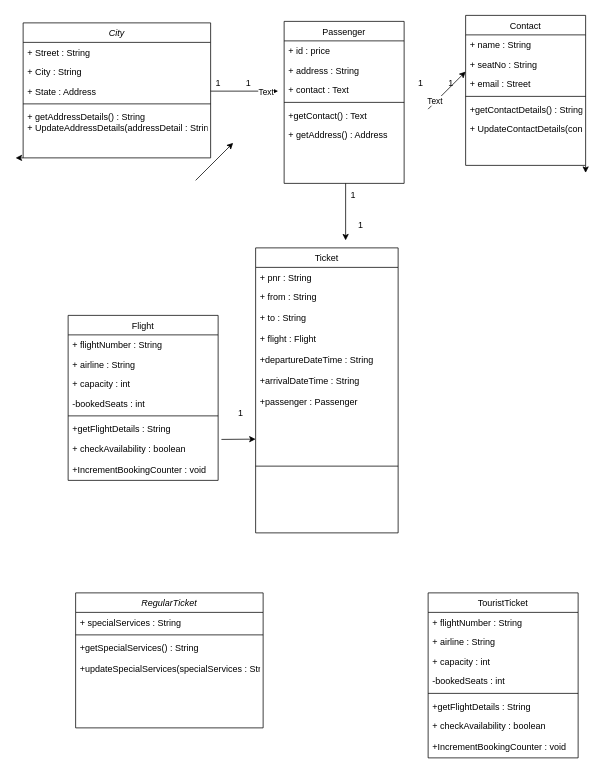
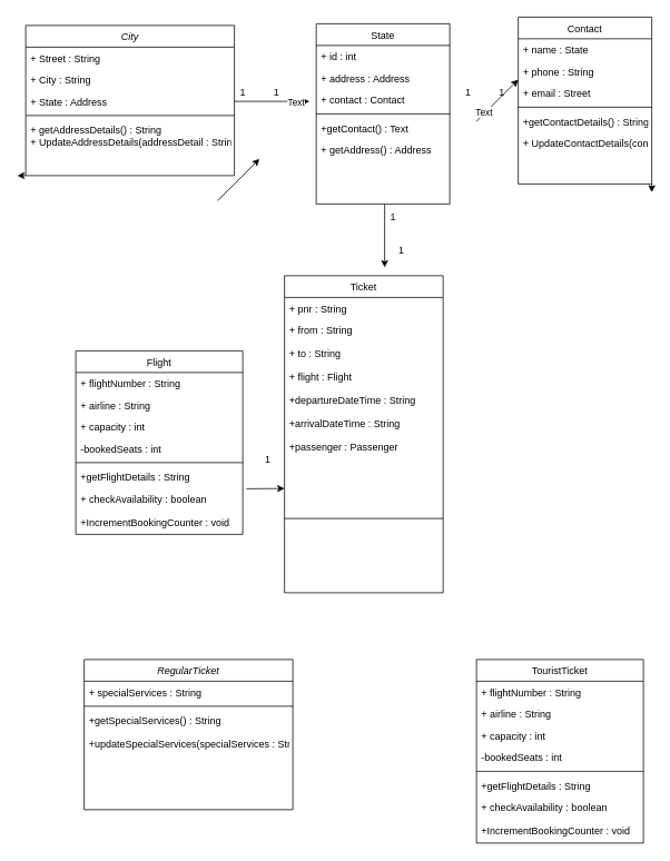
- <mxCell id="9" value="Passenger" style="swimlane;fontStyle=0;align=center;verticalAlign=top;childLayout=stackLayout;horizontal=1;startSize=26;horizontalStack=0;resizeParent=1;resizeLast=0;collapsible=1;marginBottom=0;rounded=0;shadow=0;strokeWidth=1;" parent="1" vertex="1"><mxGeometry x="378" y="28" width="160" height="216" as="geometry"><mxRectangle x="550" y="140" width="160" height="26" as="alternateBounds" /></mxGeometry></mxCell>
+ <mxCell id="9" value="State" style="swimlane;fontStyle=0;align=center;verticalAlign=top;childLayout=stackLayout;horizontal=1;startSize=26;horizontalStack=0;resizeParent=1;resizeLast=0;collapsible=1;marginBottom=0;rounded=0;shadow=0;strokeWidth=1;" parent="1" vertex="1"><mxGeometry x="378" y="28" width="160" height="216" as="geometry"><mxRectangle x="550" y="140" width="160" height="26" as="alternateBounds" /></mxGeometry></mxCell>
- <mxCell id="23" value="+ name : String" style="text;align=left;verticalAlign=top;spacingLeft=4;spacingRight=4;overflow=hidden;rotatable=0;points=[[0,0.5],[1,0.5]];portConstraint=eastwest;" vertex="1" parent="22"><mxGeometry y="26" width="160" height="26" as="geometry" /></mxCell>
+ <mxCell id="23" value="+ name : State" style="text;align=left;verticalAlign=top;spacingLeft=4;spacingRight=4;overflow=hidden;rotatable=0;points=[[0,0.5],[1,0.5]];portConstraint=eastwest;" vertex="1" parent="22"><mxGeometry y="26" width="160" height="26" as="geometry" /></mxCell>
- <mxCell id="10" value="+ id : price" style="text;align=left;verticalAlign=top;spacingLeft=4;spacingRight=4;overflow=hidden;rotatable=0;points=[[0,0.5],[1,0.5]];portConstraint=eastwest;" parent="9" vertex="1"><mxGeometry y="26" width="160" height="26" as="geometry" /></mxCell>
+ <mxCell id="10" value="+ id : int" style="text;align=left;verticalAlign=top;spacingLeft=4;spacingRight=4;overflow=hidden;rotatable=0;points=[[0,0.5],[1,0.5]];portConstraint=eastwest;" parent="9" vertex="1"><mxGeometry y="26" width="160" height="26" as="geometry" /></mxCell>
- <mxCell id="24" value="+ seatNo : String" style="text;align=left;verticalAlign=top;spacingLeft=4;spacingRight=4;overflow=hidden;rotatable=0;points=[[0,0.5],[1,0.5]];portConstraint=eastwest;rounded=0;shadow=0;html=0;" vertex="1" parent="22"><mxGeometry y="52" width="160" height="26" as="geometry" /></mxCell>
+ <mxCell id="24" value="+ phone : String" style="text;align=left;verticalAlign=top;spacingLeft=4;spacingRight=4;overflow=hidden;rotatable=0;points=[[0,0.5],[1,0.5]];portConstraint=eastwest;rounded=0;shadow=0;html=0;" vertex="1" parent="22"><mxGeometry y="52" width="160" height="26" as="geometry" /></mxCell>
- <mxCell id="11" value="+ address : String" style="text;align=left;verticalAlign=top;spacingLeft=4;spacingRight=4;overflow=hidden;rotatable=0;points=[[0,0.5],[1,0.5]];portConstraint=eastwest;rounded=0;shadow=0;html=0;" parent="9" vertex="1"><mxGeometry y="52" width="160" height="26" as="geometry" /></mxCell>
+ <mxCell id="11" value="+ address : Address" style="text;align=left;verticalAlign=top;spacingLeft=4;spacingRight=4;overflow=hidden;rotatable=0;points=[[0,0.5],[1,0.5]];portConstraint=eastwest;rounded=0;shadow=0;html=0;" parent="9" vertex="1"><mxGeometry y="52" width="160" height="26" as="geometry" /></mxCell>
- <mxCell id="12" value="+ contact : Text" style="text;align=left;verticalAlign=top;spacingLeft=4;spacingRight=4;overflow=hidden;rotatable=0;points=[[0,0.5],[1,0.5]];portConstraint=eastwest;rounded=0;shadow=0;html=0;" parent="9" vertex="1"><mxGeometry y="78" width="160" height="26" as="geometry" /></mxCell>
+ <mxCell id="12" value="+ contact : Contact" style="text;align=left;verticalAlign=top;spacingLeft=4;spacingRight=4;overflow=hidden;rotatable=0;points=[[0,0.5],[1,0.5]];portConstraint=eastwest;rounded=0;shadow=0;html=0;" parent="9" vertex="1"><mxGeometry y="78" width="160" height="26" as="geometry" /></mxCell>
